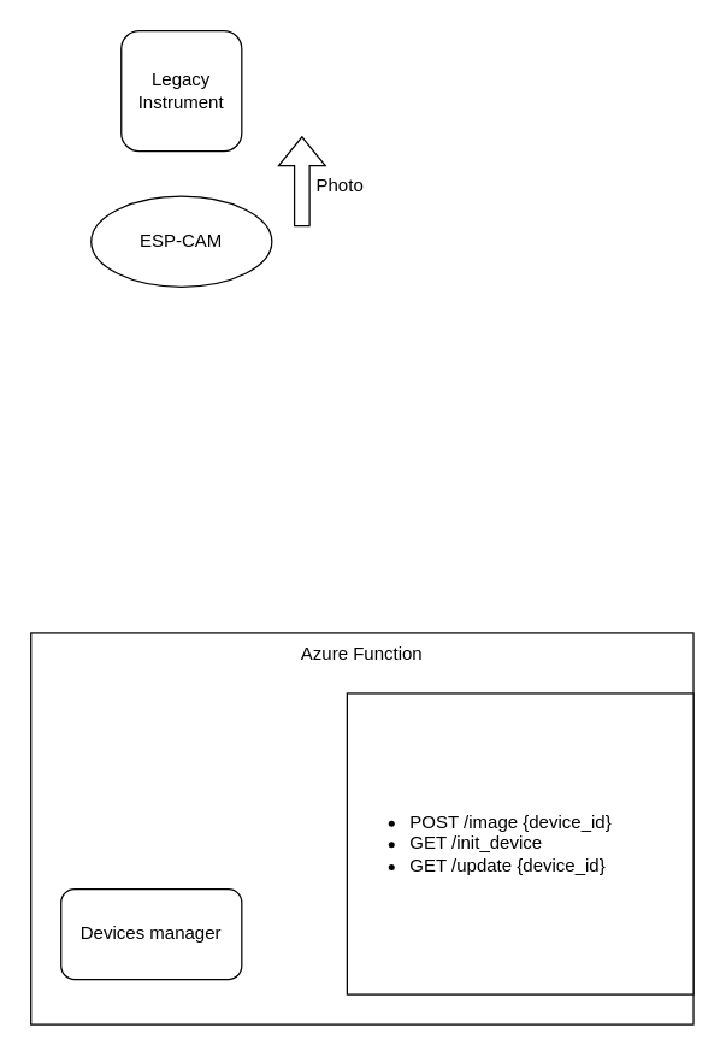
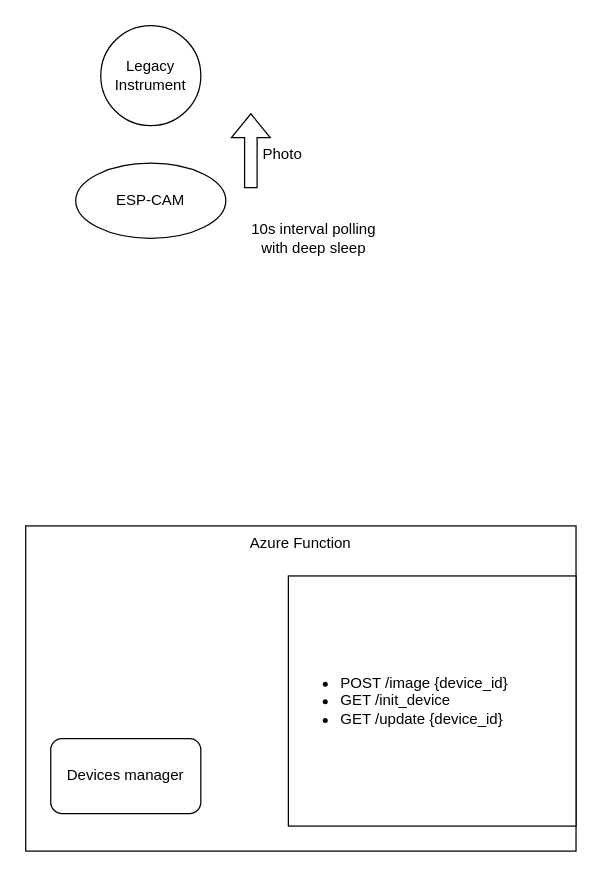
- <mxCell id="4" value="Legacy Instrument" style="whiteSpace=wrap;html=1;aspect=fixed;rounded=1;" vertex="1" parent="1"><mxGeometry x="80" y="20" width="80" height="80" as="geometry" /></mxCell>
+ <mxCell id="4" value="Legacy Instrument" style="ellipse;whiteSpace=wrap;html=1;aspect=fixed;" vertex="1" parent="1"><mxGeometry x="80" y="20" width="80" height="80" as="geometry" /></mxCell>
+ <mxCell id="7" value="10s interval polling&lt;br&gt;with deep sleep" style="text;html=1;align=center;verticalAlign=middle;resizable=0;points=[];autosize=1;strokeColor=none;fillColor=none;" vertex="1" parent="1"><mxGeometry x="190" y="170" width="120" height="40" as="geometry" /></mxCell>
